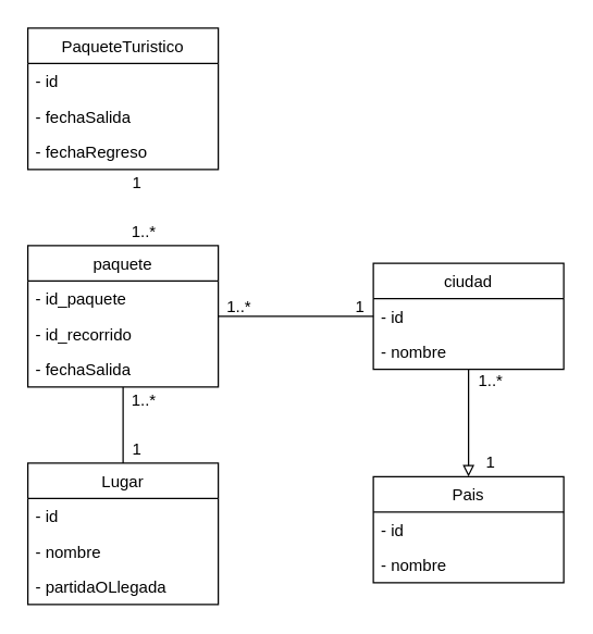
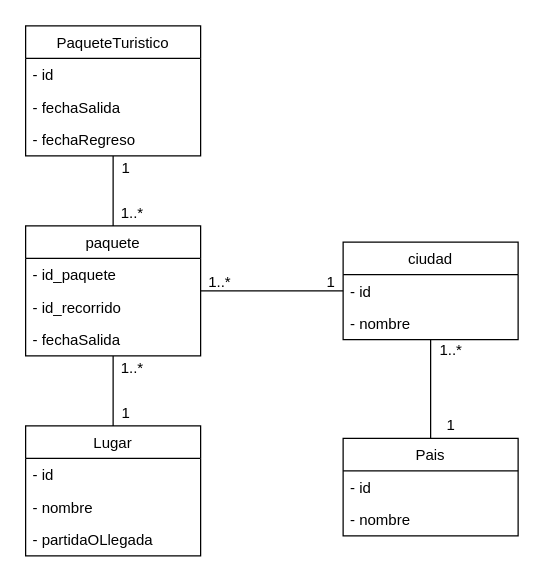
+ <mxCell id="2" style="edgeStyle=orthogonalEdgeStyle;rounded=0;orthogonalLoop=1;jettySize=auto;html=1;endArrow=none;endFill=0;" edge="1" parent="1" source="3" target="17"><mxGeometry relative="1" as="geometry" /></mxCell>
- <mxCell id="7" style="edgeStyle=orthogonalEdgeStyle;rounded=0;orthogonalLoop=1;jettySize=auto;html=1;endArrow=block;endFill=0;" edge="1" parent="1" source="23" target="8"><mxGeometry relative="1" as="geometry" /></mxCell>
+ <mxCell id="7" style="edgeStyle=orthogonalEdgeStyle;rounded=0;orthogonalLoop=1;jettySize=auto;html=1;endArrow=none;endFill=0;" edge="1" parent="1" source="23" target="8"><mxGeometry relative="1" as="geometry" /></mxCell>
